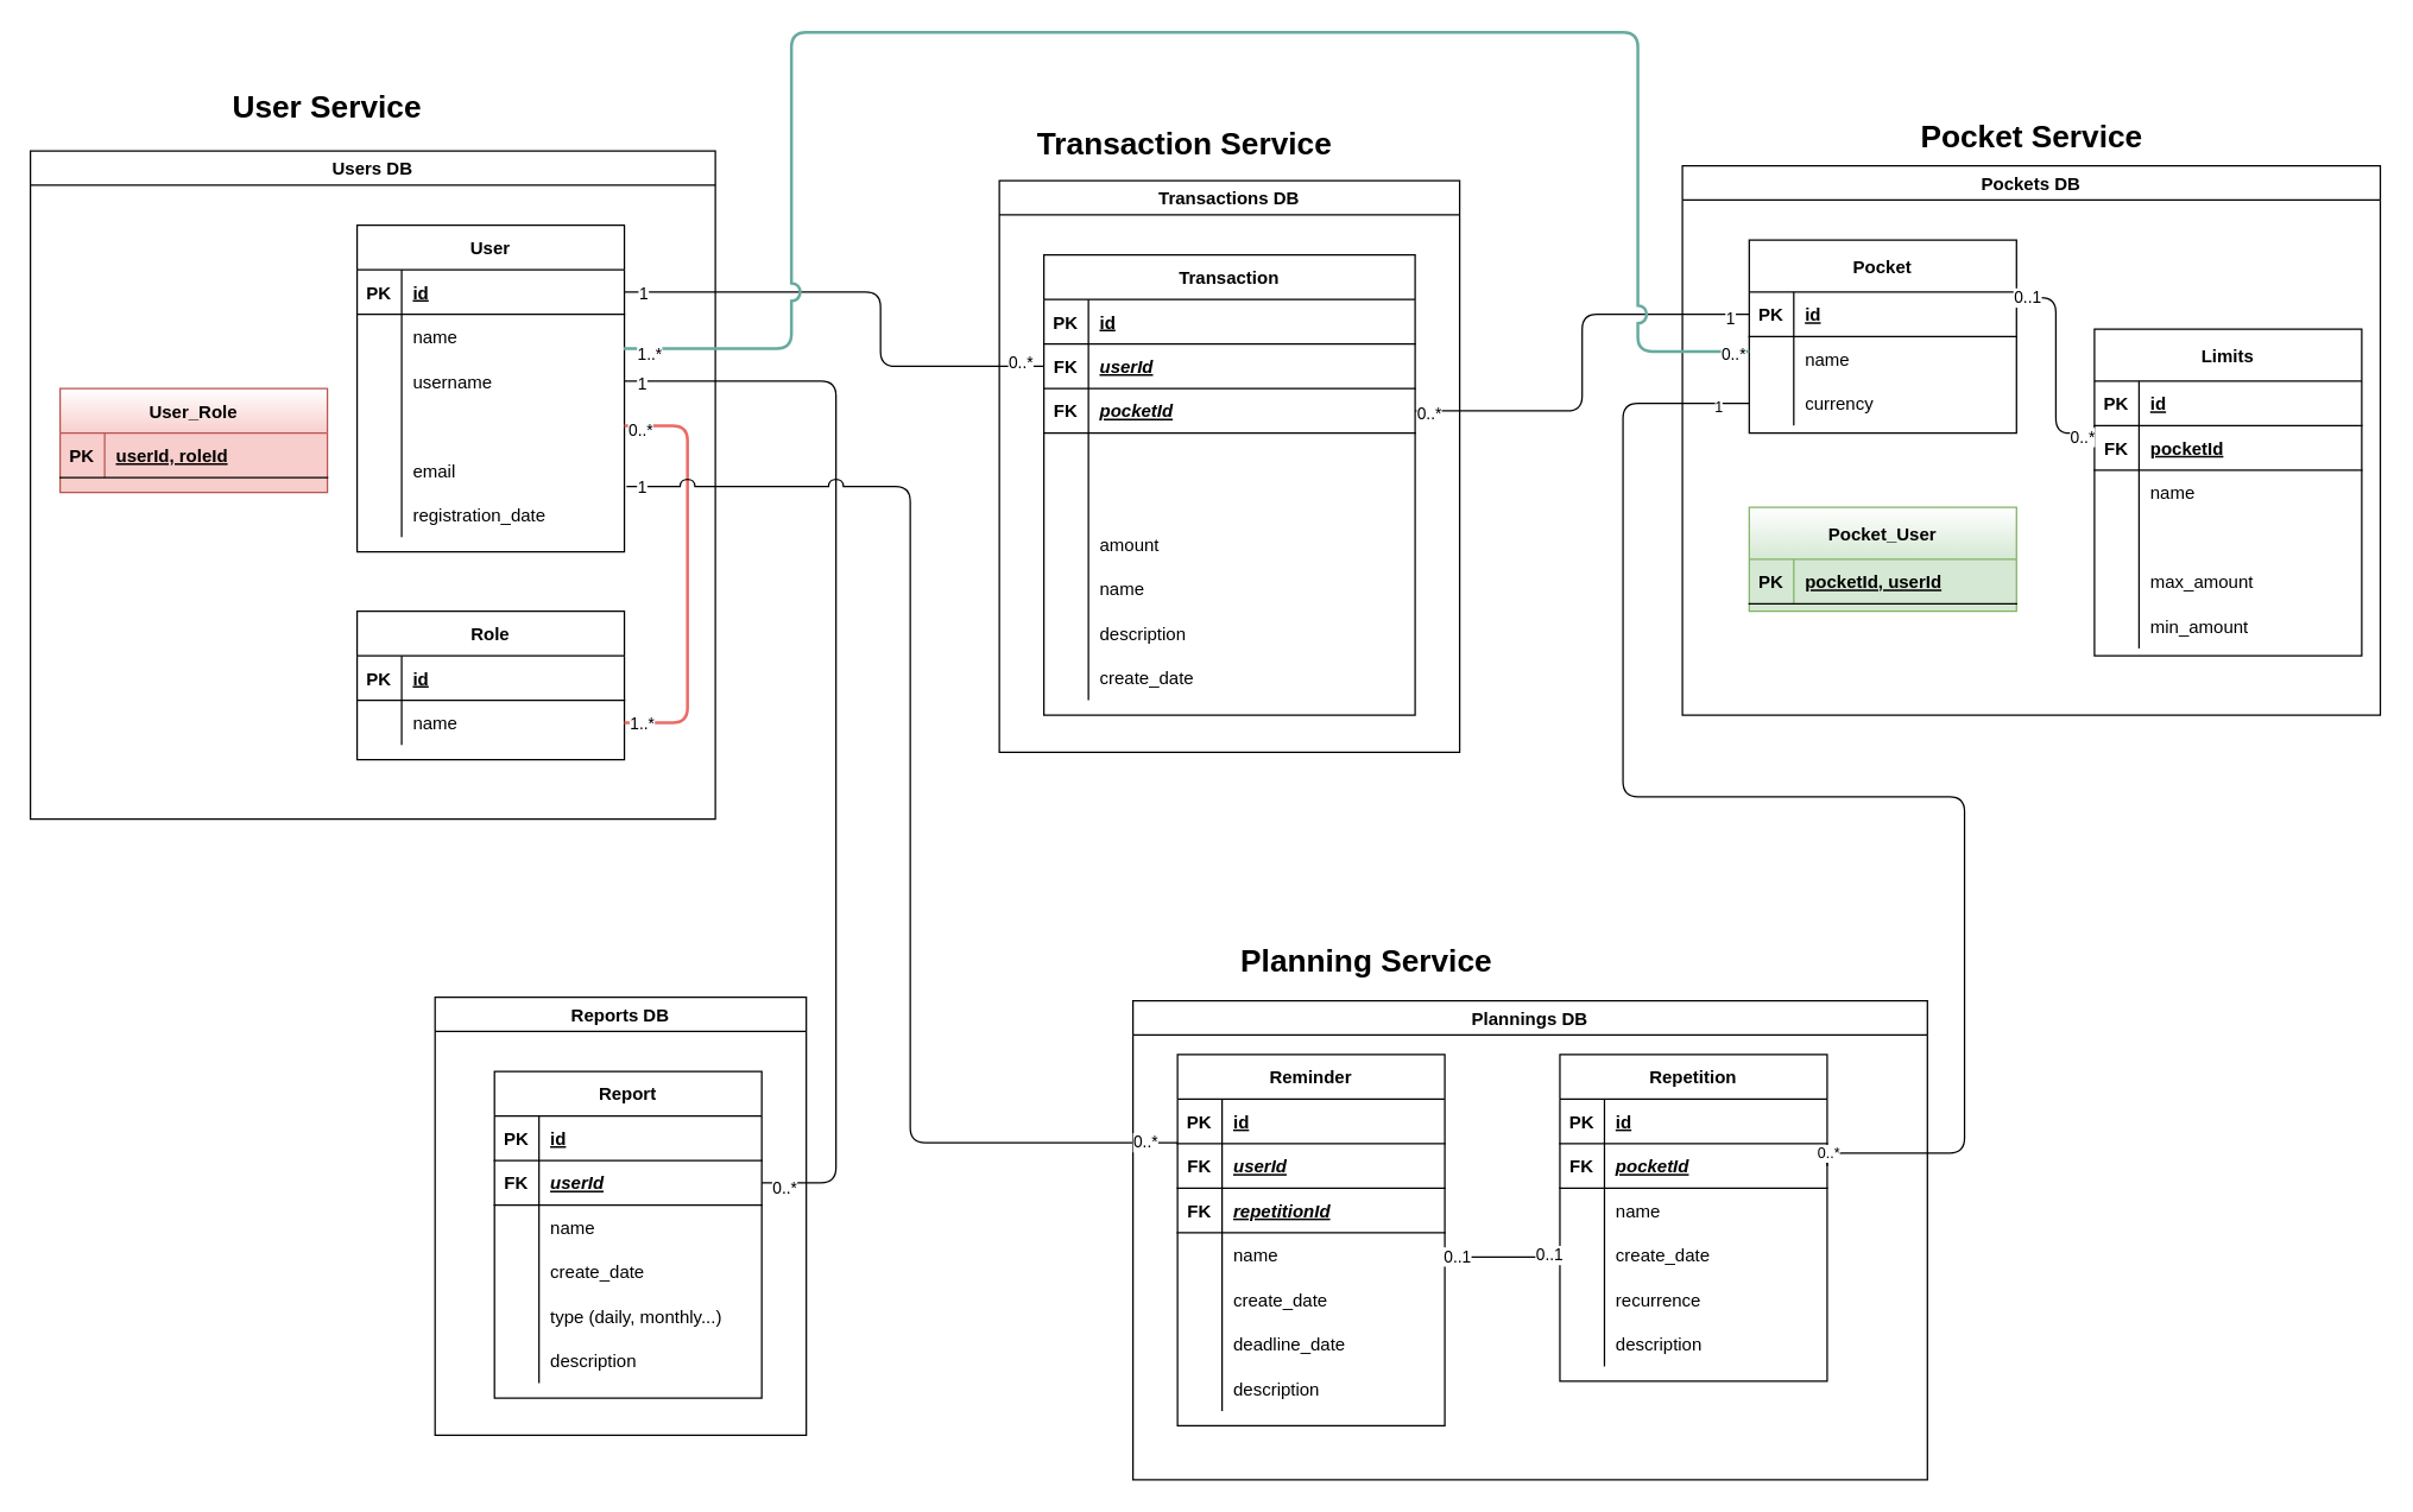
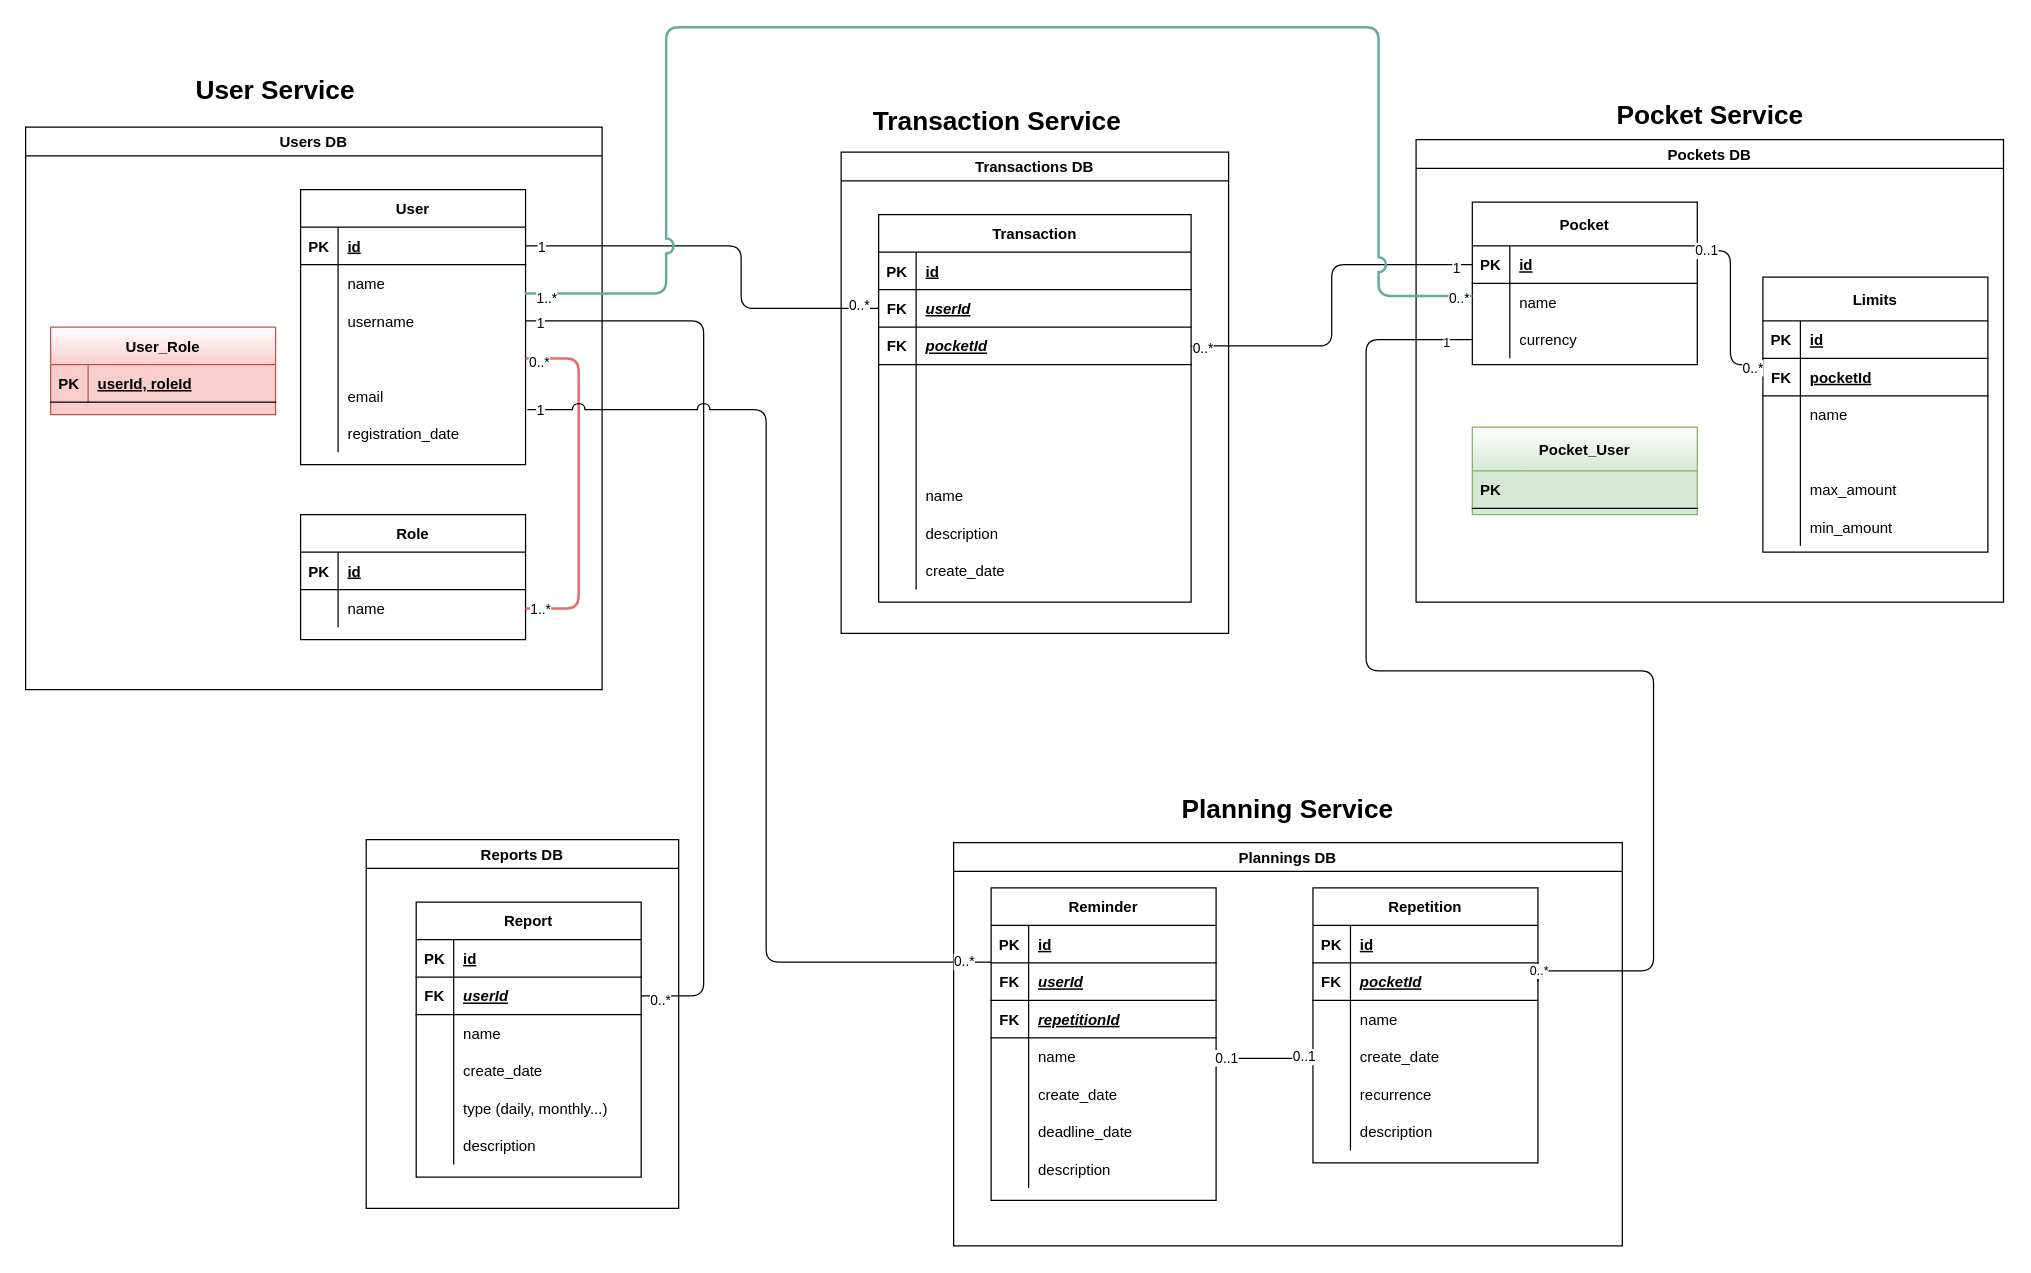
- <mxCell id="153" value="amount" style="shape=partialRectangle;connectable=0;fillColor=none;top=0;left=0;bottom=0;right=0;align=left;spacingLeft=6;overflow=hidden;" parent="151" vertex="1"><mxGeometry x="30" width="220" height="30" as="geometry"><mxRectangle width="220" height="30" as="alternateBounds" /></mxGeometry></mxCell>
- <mxCell id="104" value="pocketId, userId" style="shape=partialRectangle;connectable=0;fillColor=none;top=0;left=0;bottom=0;right=0;align=left;spacingLeft=6;fontStyle=5;overflow=hidden;" vertex="1" parent="102"><mxGeometry x="30" width="150" height="30" as="geometry"><mxRectangle width="150" height="30" as="alternateBounds" /></mxGeometry></mxCell>
- <mxCell id="166" value="&lt;b&gt;&lt;font style=&quot;font-size: 21px&quot;&gt;Planning Service&lt;/font&gt;&lt;/b&gt;" style="text;html=1;strokeColor=none;fillColor=none;align=center;verticalAlign=middle;whiteSpace=wrap;rounded=0;" parent="1" vertex="1"><mxGeometry x="800" y="635.97" width="240" height="20" as="geometry" /></mxCell>
+ <mxCell id="166" value="&lt;b&gt;&lt;font style=&quot;font-size: 21px&quot;&gt;Planning Service&lt;/font&gt;&lt;/b&gt;" style="text;html=1;strokeColor=none;fillColor=none;align=center;verticalAlign=middle;whiteSpace=wrap;rounded=0;" parent="1" vertex="1"><mxGeometry x="910" y="635.97" width="240" height="20" as="geometry" /></mxCell>
